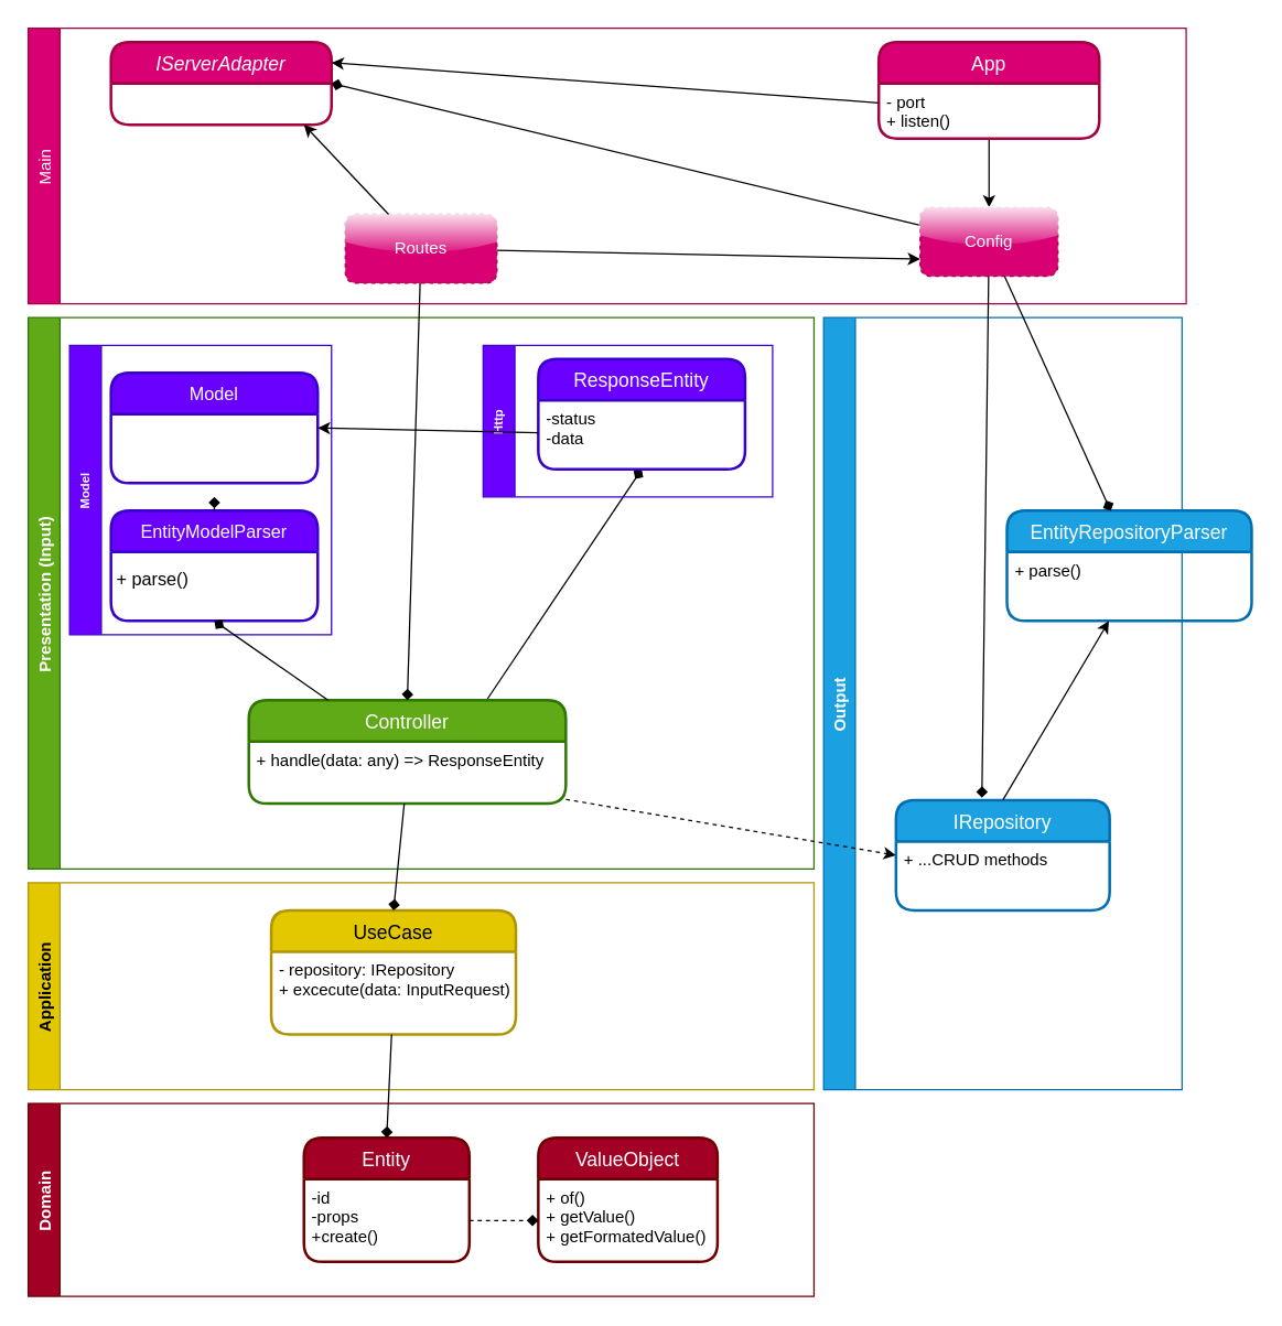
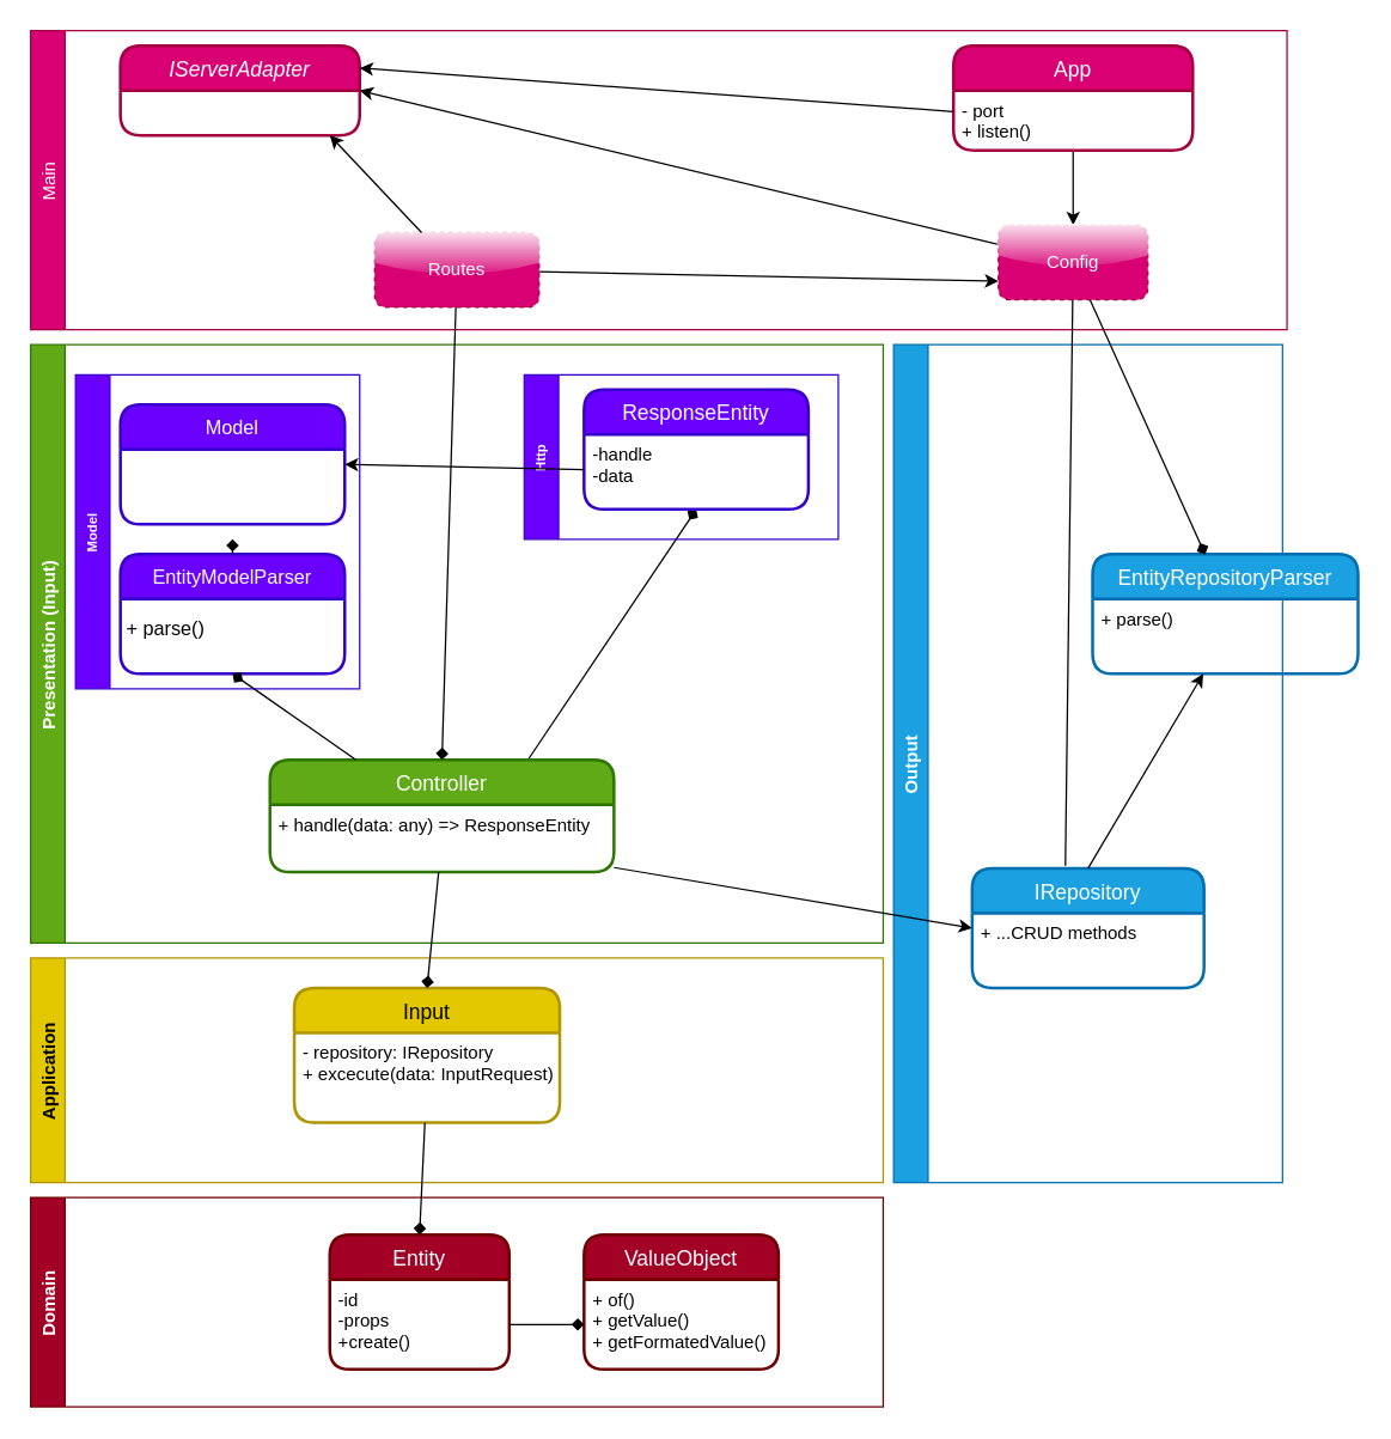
- <mxCell id="37" style="edgeStyle=none;html=1;entryX=1;entryY=0.5;entryDx=0;entryDy=0;endArrow=diamond;endFill=1;" parent="34" source="38" target="36" edge="1"><mxGeometry relative="1" as="geometry" /></mxCell>
+ <mxCell id="37" style="edgeStyle=none;html=1;entryX=1;entryY=0.5;entryDx=0;entryDy=0;endArrow=classic;endFill=1;" parent="34" source="38" target="36" edge="1"><mxGeometry relative="1" as="geometry" /></mxCell>
- <mxCell id="23" value="-status&#10;-data" style="align=left;strokeColor=none;fillColor=none;spacingLeft=4;fontSize=12;verticalAlign=top;resizable=0;rotatable=0;part=1;" parent="22" vertex="1"><mxGeometry y="30" width="150" height="50" as="geometry" /></mxCell>
+ <mxCell id="23" value="-handle&#10;-data" style="align=left;strokeColor=none;fillColor=none;spacingLeft=4;fontSize=12;verticalAlign=top;resizable=0;rotatable=0;part=1;" parent="22" vertex="1"><mxGeometry y="30" width="150" height="50" as="geometry" /></mxCell>
- <mxCell id="44" style="edgeStyle=none;html=1;entryX=0.402;entryY=-0.022;entryDx=0;entryDy=0;entryPerimeter=0;endArrow=diamond;endFill=1;" parent="1" source="38" target="12" edge="1"><mxGeometry relative="1" as="geometry" /></mxCell>
+ <mxCell id="44" style="edgeStyle=none;html=1;entryX=0.402;entryY=-0.022;entryDx=0;entryDy=0;entryPerimeter=0;endArrow=none;endFill=1;" parent="1" source="38" target="12" edge="1"><mxGeometry relative="1" as="geometry" /></mxCell>
- <mxCell id="31" style="edgeStyle=none;html=1;entryX=0;entryY=0.5;entryDx=0;entryDy=0;fontSize=9;endArrow=classic;endFill=1;dashed=1;" parent="1" source="20" target="12" edge="1"><mxGeometry relative="1" as="geometry" /></mxCell>
+ <mxCell id="31" style="edgeStyle=none;html=1;entryX=0;entryY=0.5;entryDx=0;entryDy=0;fontSize=9;endArrow=classic;endFill=1;" parent="1" source="20" target="12" edge="1"><mxGeometry relative="1" as="geometry" /></mxCell>
- <mxCell id="9" value="UseCase" style="swimlane;childLayout=stackLayout;horizontal=1;startSize=30;horizontalStack=0;rounded=1;fontSize=14;fontStyle=0;strokeWidth=2;resizeParent=0;resizeLast=1;shadow=0;dashed=0;align=center;fillColor=#e3c800;fontColor=#000000;strokeColor=#B09500;" parent="8" vertex="1"><mxGeometry x="176.25" y="20" width="177.5" height="90" as="geometry" /></mxCell>
+ <mxCell id="9" value="Input" style="swimlane;childLayout=stackLayout;horizontal=1;startSize=30;horizontalStack=0;rounded=1;fontSize=14;fontStyle=0;strokeWidth=2;resizeParent=0;resizeLast=1;shadow=0;dashed=0;align=center;fillColor=#e3c800;fontColor=#000000;strokeColor=#B09500;" parent="8" vertex="1"><mxGeometry x="176.25" y="20" width="177.5" height="90" as="geometry" /></mxCell>
- <mxCell id="7" style="edgeStyle=none;html=1;endArrow=diamond;endFill=1;dashed=1;" parent="2" source="4" target="6" edge="1"><mxGeometry relative="1" as="geometry" /></mxCell>
+ <mxCell id="7" style="edgeStyle=none;html=1;endArrow=diamond;endFill=1;" parent="2" source="4" target="6" edge="1"><mxGeometry relative="1" as="geometry" /></mxCell>
